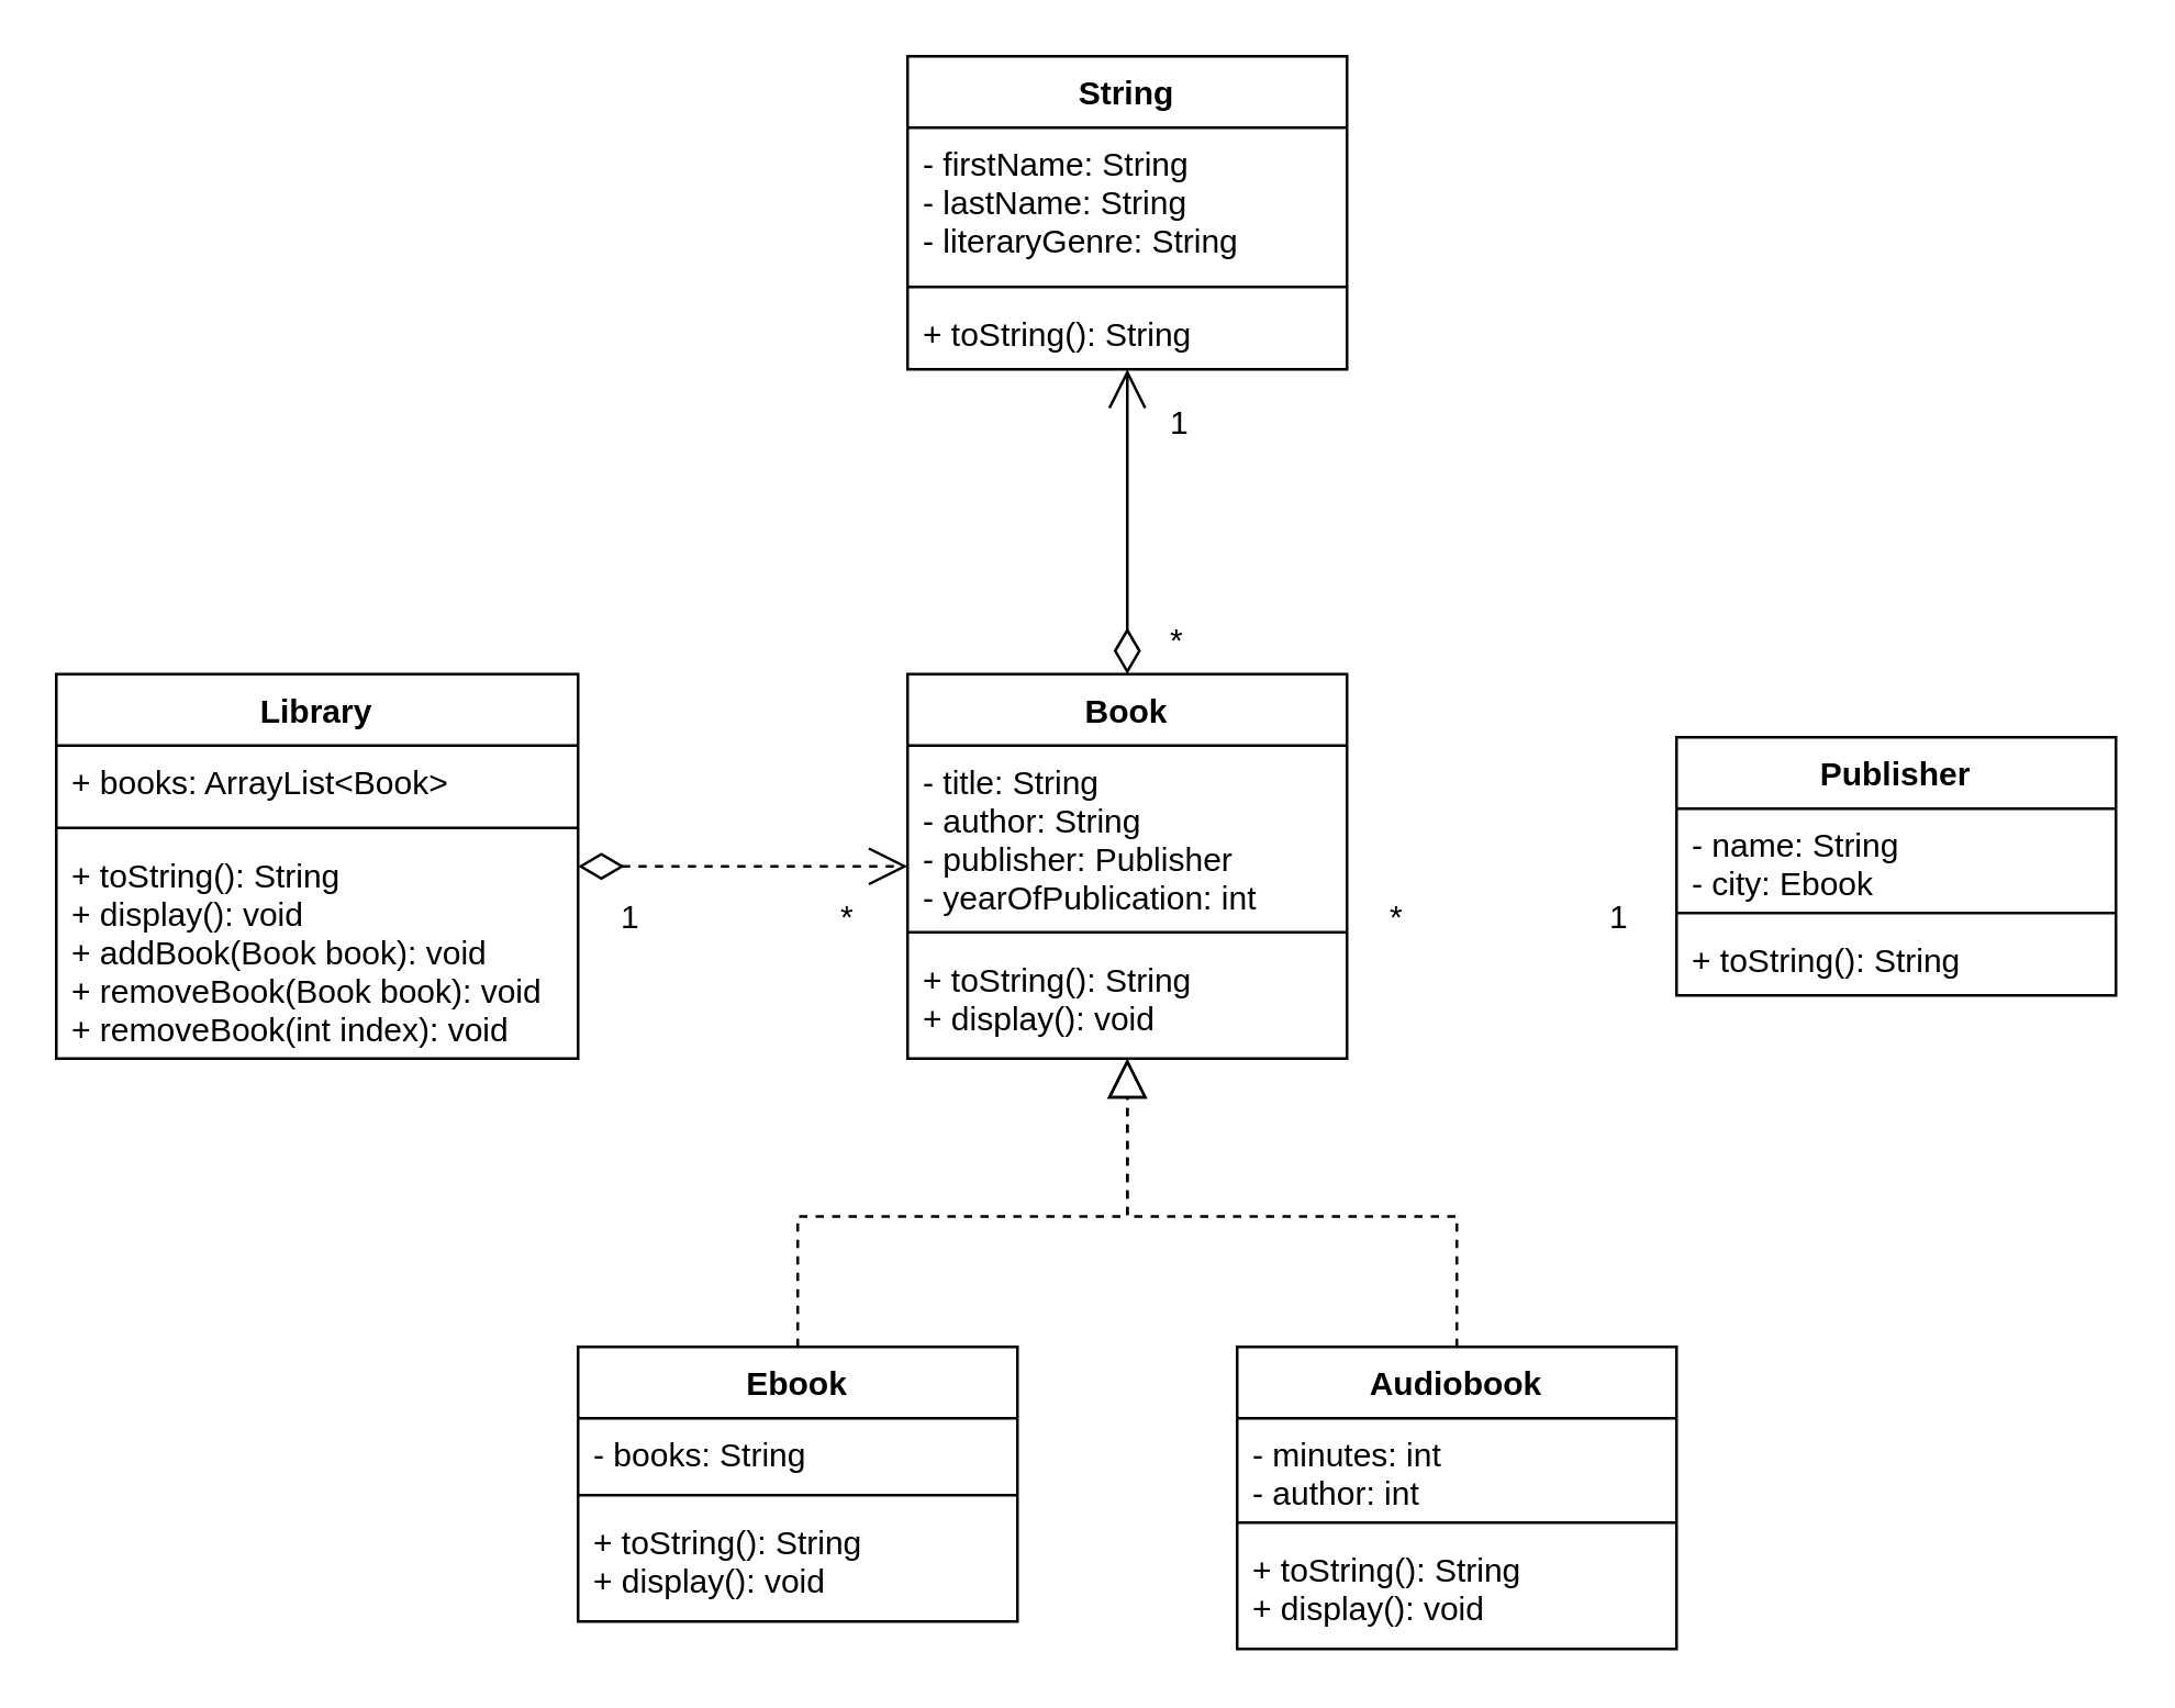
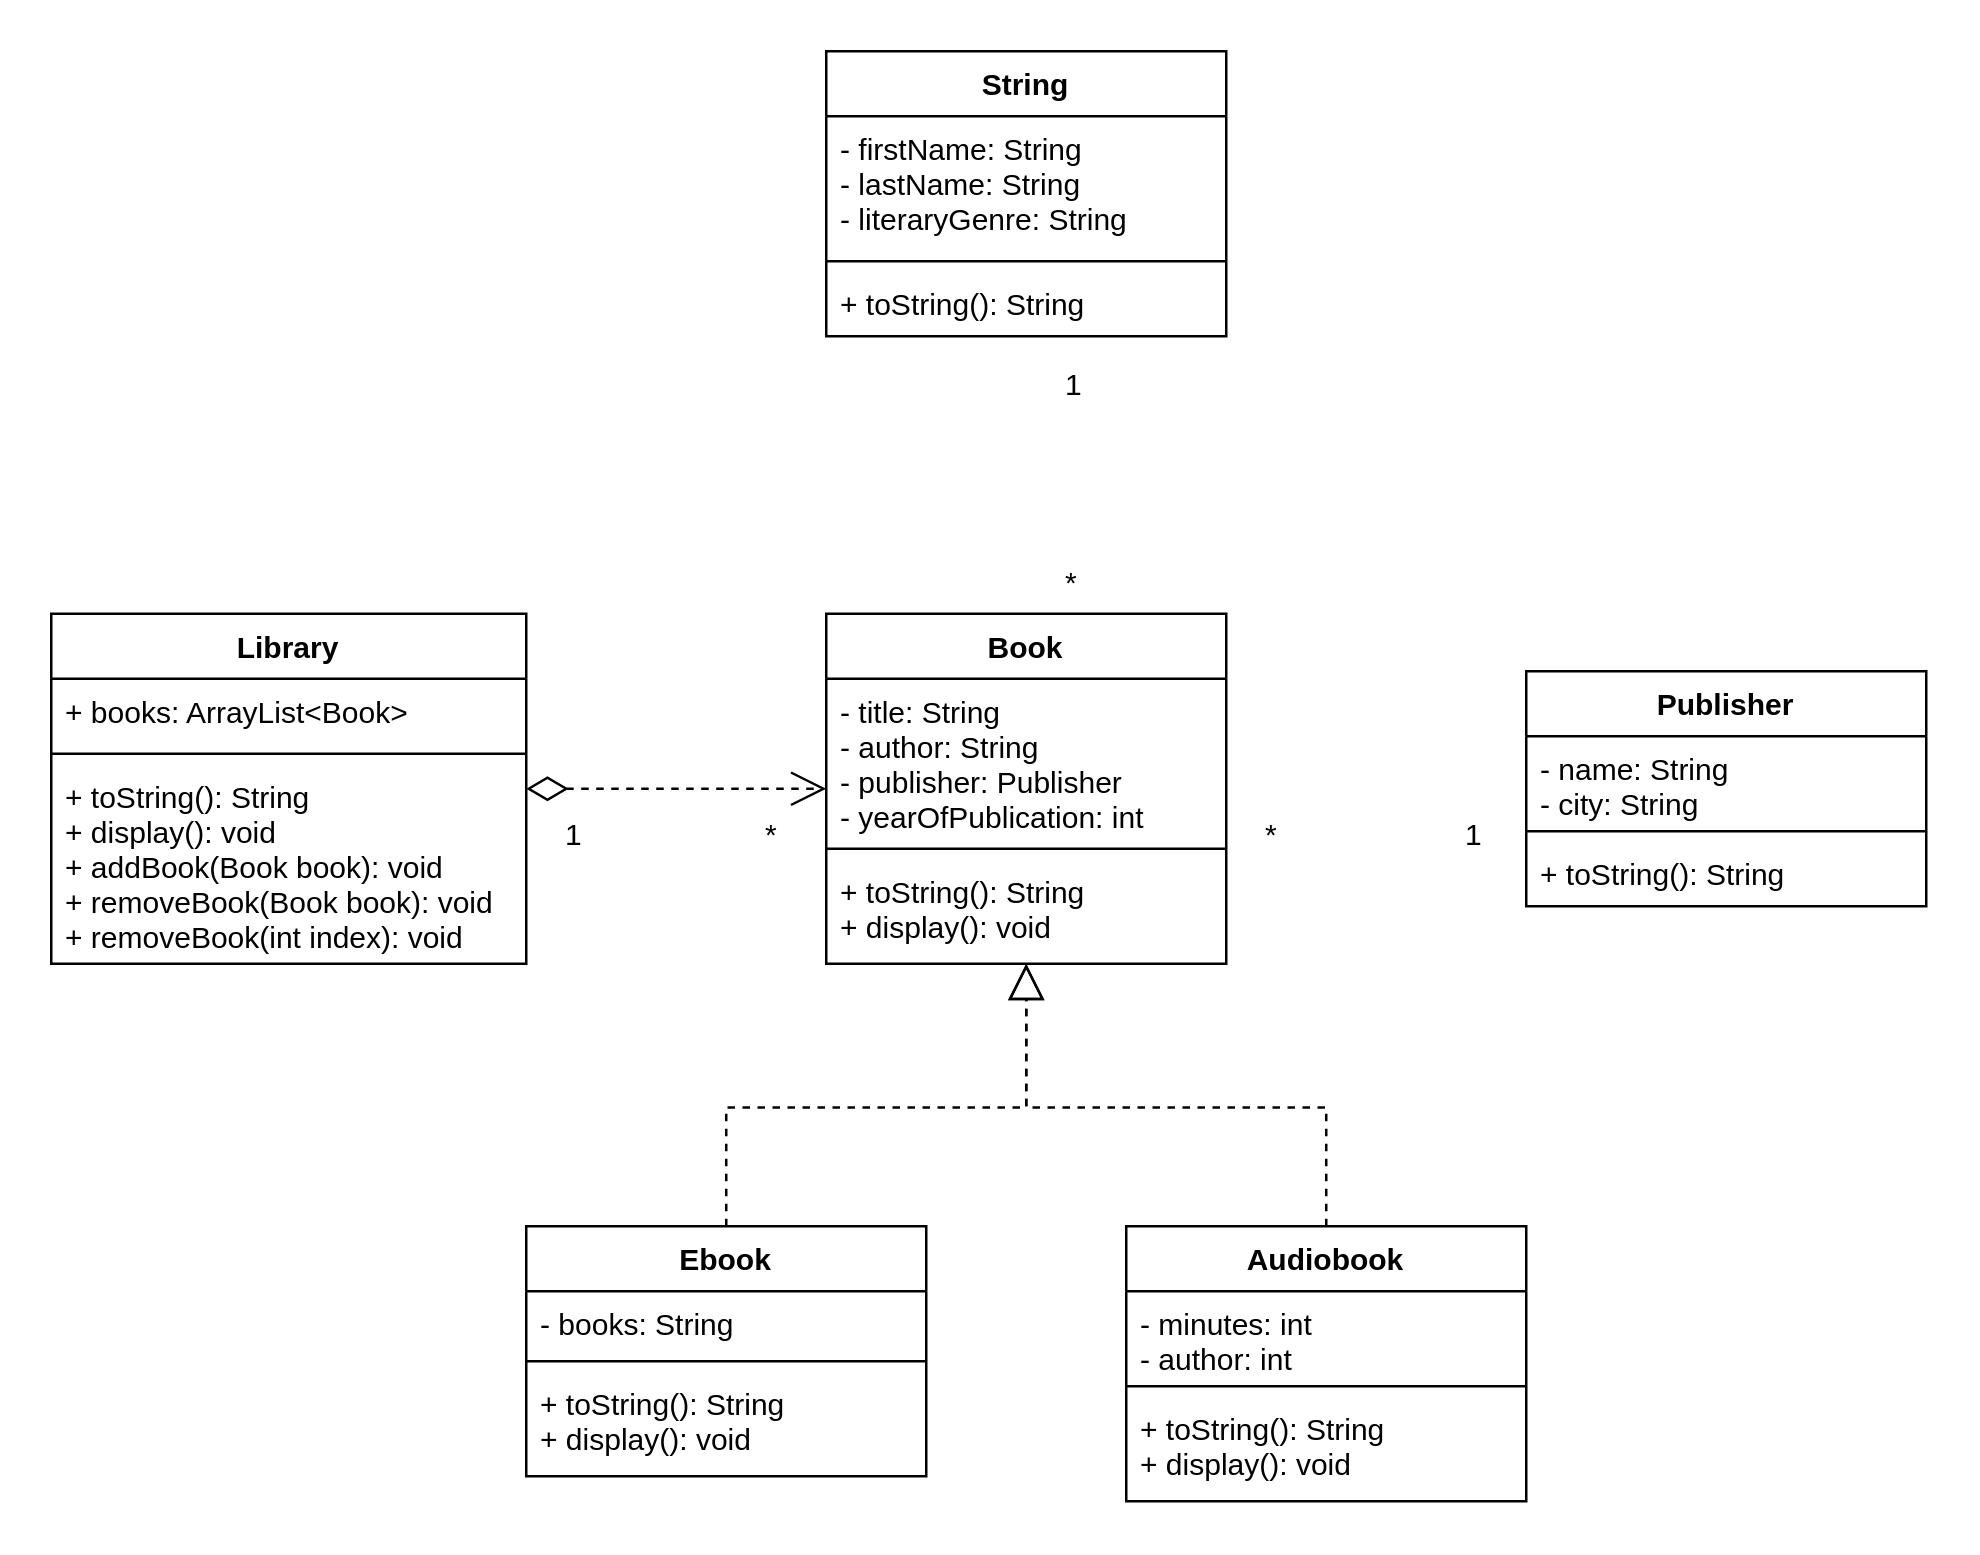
- <mxCell id="33" value="" style="endArrow=open;html=1;endSize=12;startArrow=diamondThin;startSize=14;startFill=0;edgeStyle=orthogonalEdgeStyle;align=left;verticalAlign=bottom;rounded=0;strokeWidth=1;" edge="1" parent="1" source="2" target="29"><mxGeometry x="-1" y="3" relative="1" as="geometry"><mxPoint x="340" y="180" as="sourcePoint" /><mxPoint x="440" y="320" as="targetPoint" /></mxGeometry></mxCell>
- <mxCell id="17" value="- name: String&#10;- city: Ebook&#10;&#10;" style="text;strokeColor=none;fillColor=none;align=left;verticalAlign=top;spacingLeft=4;spacingRight=4;overflow=hidden;rotatable=0;points=[[0,0.5],[1,0.5]];portConstraint=eastwest;" vertex="1" parent="16"><mxGeometry y="26" width="160" height="34" as="geometry" /></mxCell>
+ <mxCell id="17" value="- name: String&#10;- city: String&#10;&#10;" style="text;strokeColor=none;fillColor=none;align=left;verticalAlign=top;spacingLeft=4;spacingRight=4;overflow=hidden;rotatable=0;points=[[0,0.5],[1,0.5]];portConstraint=eastwest;" vertex="1" parent="16"><mxGeometry y="26" width="160" height="34" as="geometry" /></mxCell>
